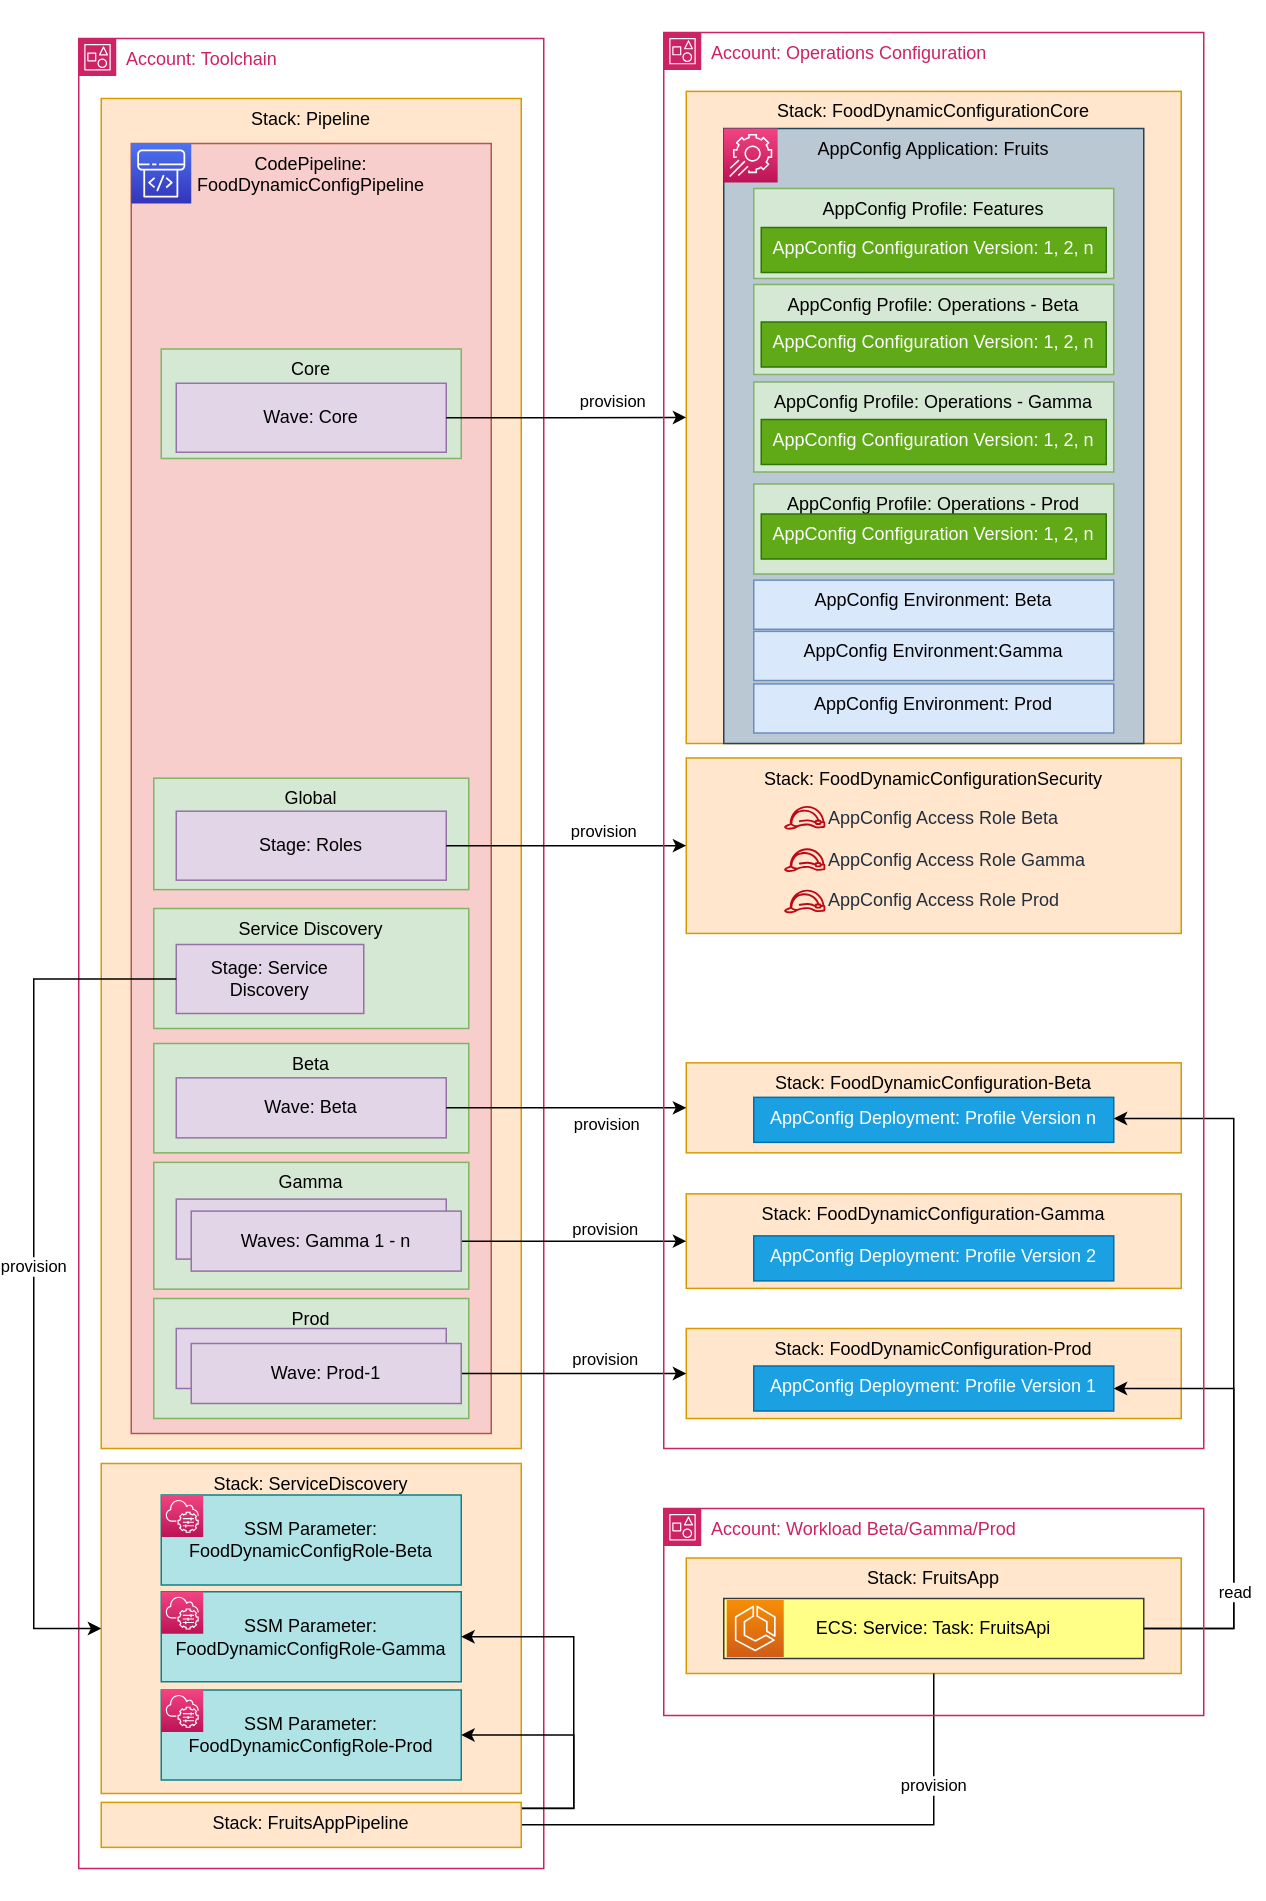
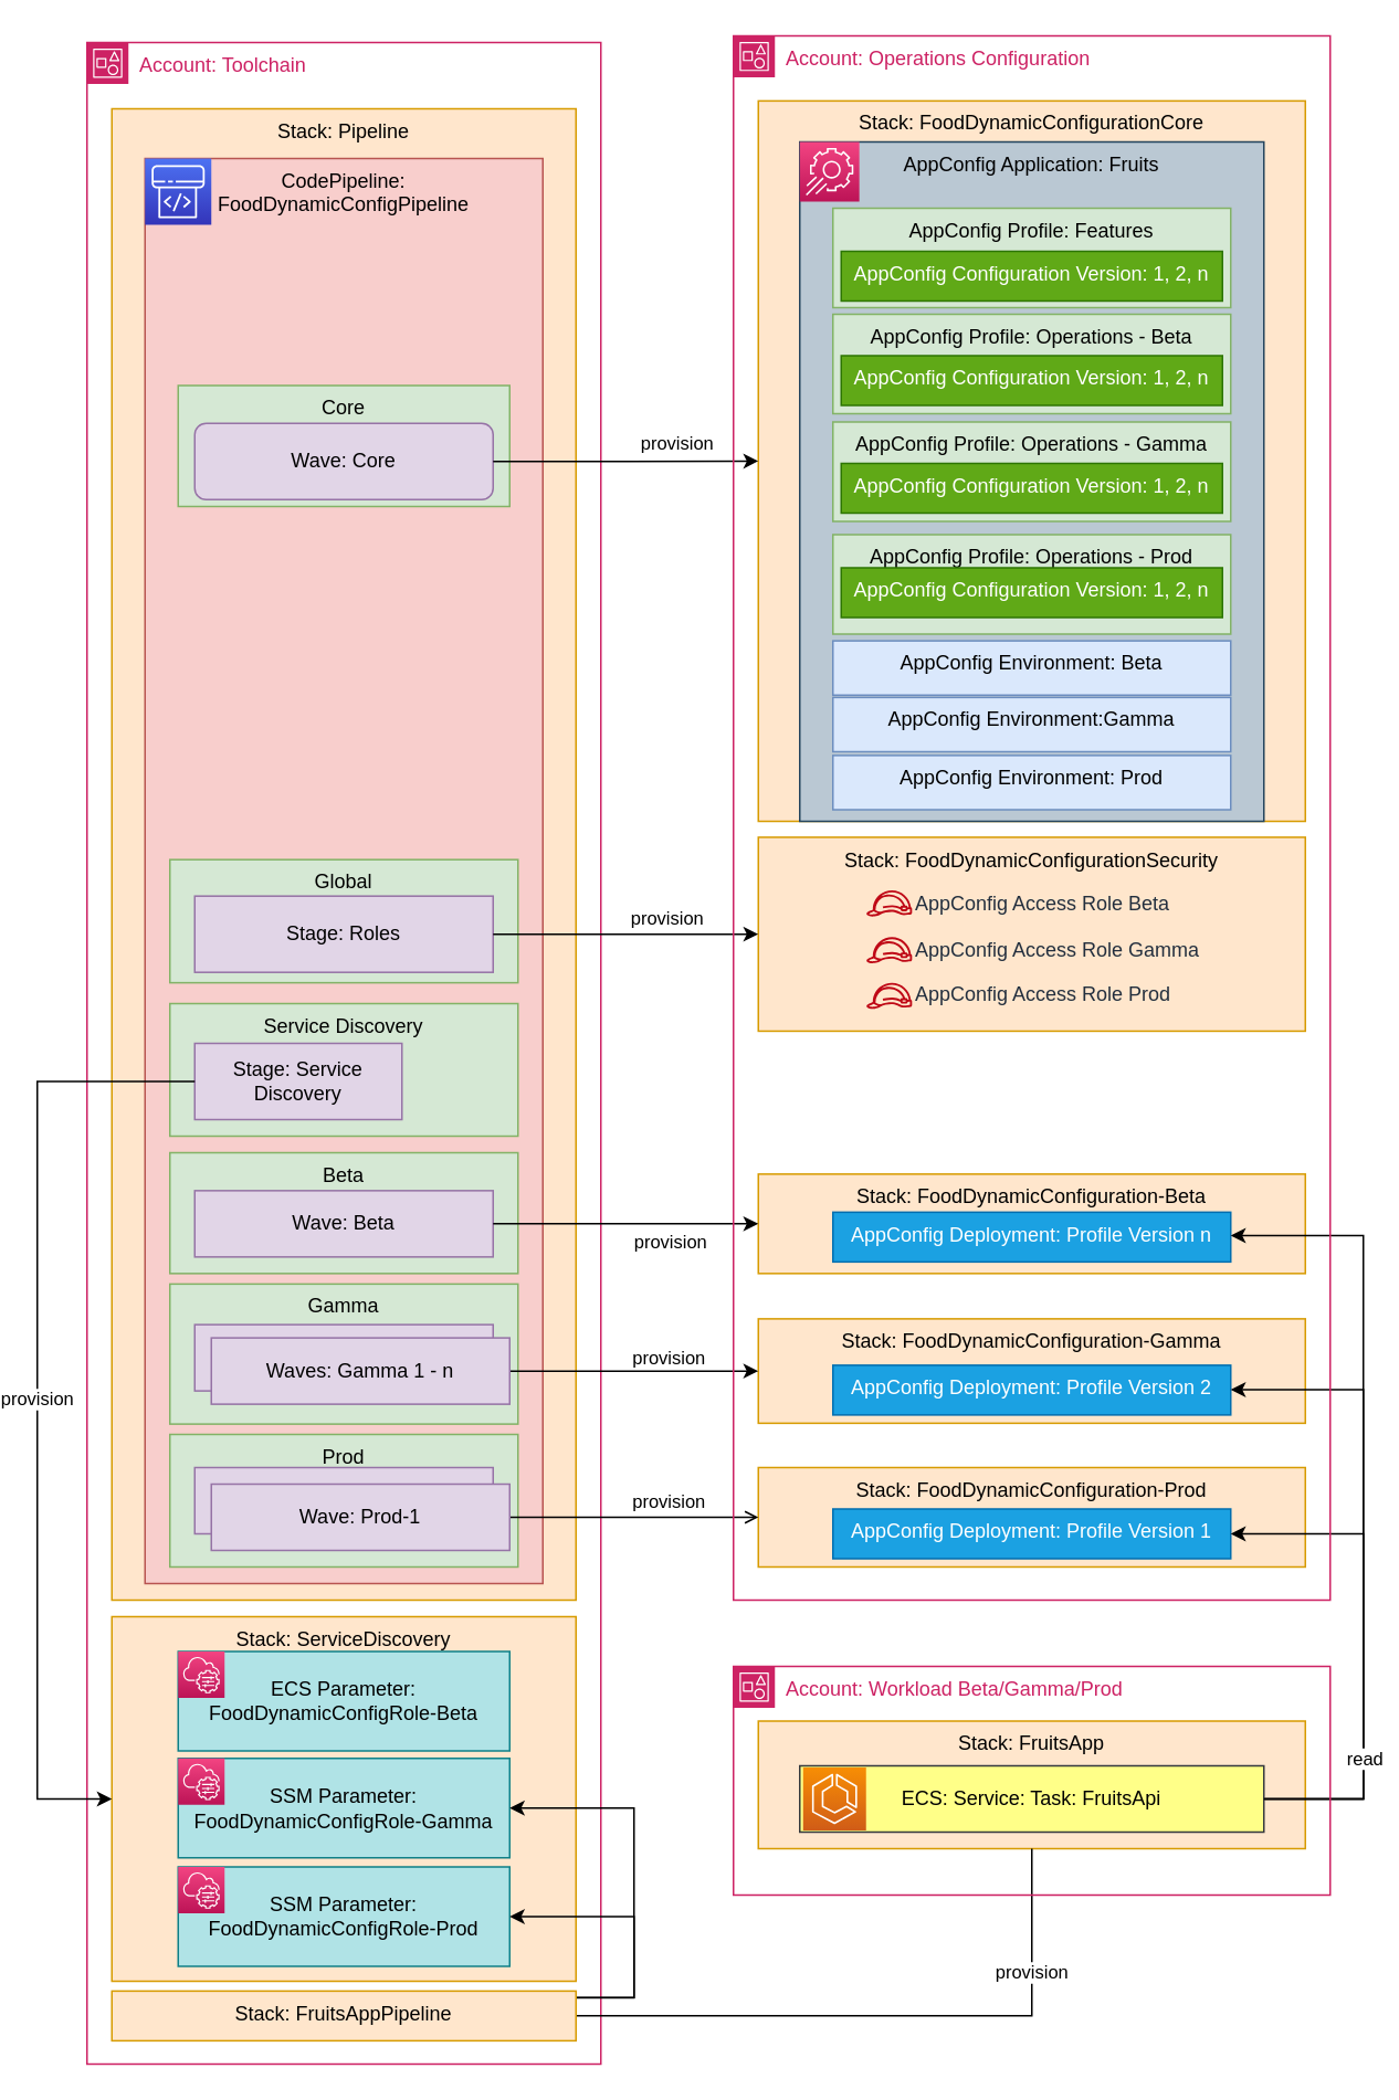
- <mxCell id="33" value="Wave: Core" style="rounded=0;whiteSpace=wrap;html=1;verticalAlign=middle;fillColor=#e1d5e7;strokeColor=#9673a6;" parent="1" vertex="1"><mxGeometry x="115" y="254.84" width="180" height="46" as="geometry" /></mxCell>
+ <mxCell id="33" value="Wave: Core" style="whiteSpace=wrap;html=1;verticalAlign=middle;fillColor=#e1d5e7;strokeColor=#9673a6;rounded=1;" parent="1" vertex="1"><mxGeometry x="115" y="254.84" width="180" height="46" as="geometry" /></mxCell>
+ <mxCell id="25" style="edgeStyle=orthogonalEdgeStyle;rounded=0;orthogonalLoop=1;jettySize=auto;html=1;" parent="1" source="28" target="16" edge="1"><mxGeometry relative="1" as="geometry"><Array as="points"><mxPoint x="820" y="1085" /><mxPoint x="820" y="838" /></Array></mxGeometry></mxCell>
- <mxCell id="42" style="edgeStyle=orthogonalEdgeStyle;rounded=0;orthogonalLoop=1;jettySize=auto;html=1;entryX=0;entryY=0.5;entryDx=0;entryDy=0;" parent="1" source="65" target="17" edge="1"><mxGeometry relative="1" as="geometry" /></mxCell>
+ <mxCell id="42" style="edgeStyle=orthogonalEdgeStyle;rounded=0;orthogonalLoop=1;jettySize=auto;html=1;entryX=0;entryY=0.5;entryDx=0;entryDy=0;endArrow=open;" parent="1" source="65" target="17" edge="1"><mxGeometry relative="1" as="geometry" /></mxCell>
- <mxCell id="19" value="SSM Parameter: FoodDynamicConfigRole-Beta" style="rounded=0;whiteSpace=wrap;html=1;verticalAlign=middle;fillColor=#b0e3e6;strokeColor=#0e8088;" parent="1" vertex="1"><mxGeometry x="105" y="996" width="200" height="60" as="geometry" /></mxCell>
+ <mxCell id="19" value="ECS Parameter: FoodDynamicConfigRole-Beta" style="rounded=0;whiteSpace=wrap;html=1;verticalAlign=middle;fillColor=#b0e3e6;strokeColor=#0e8088;" parent="1" vertex="1"><mxGeometry x="105" y="996" width="200" height="60" as="geometry" /></mxCell>
